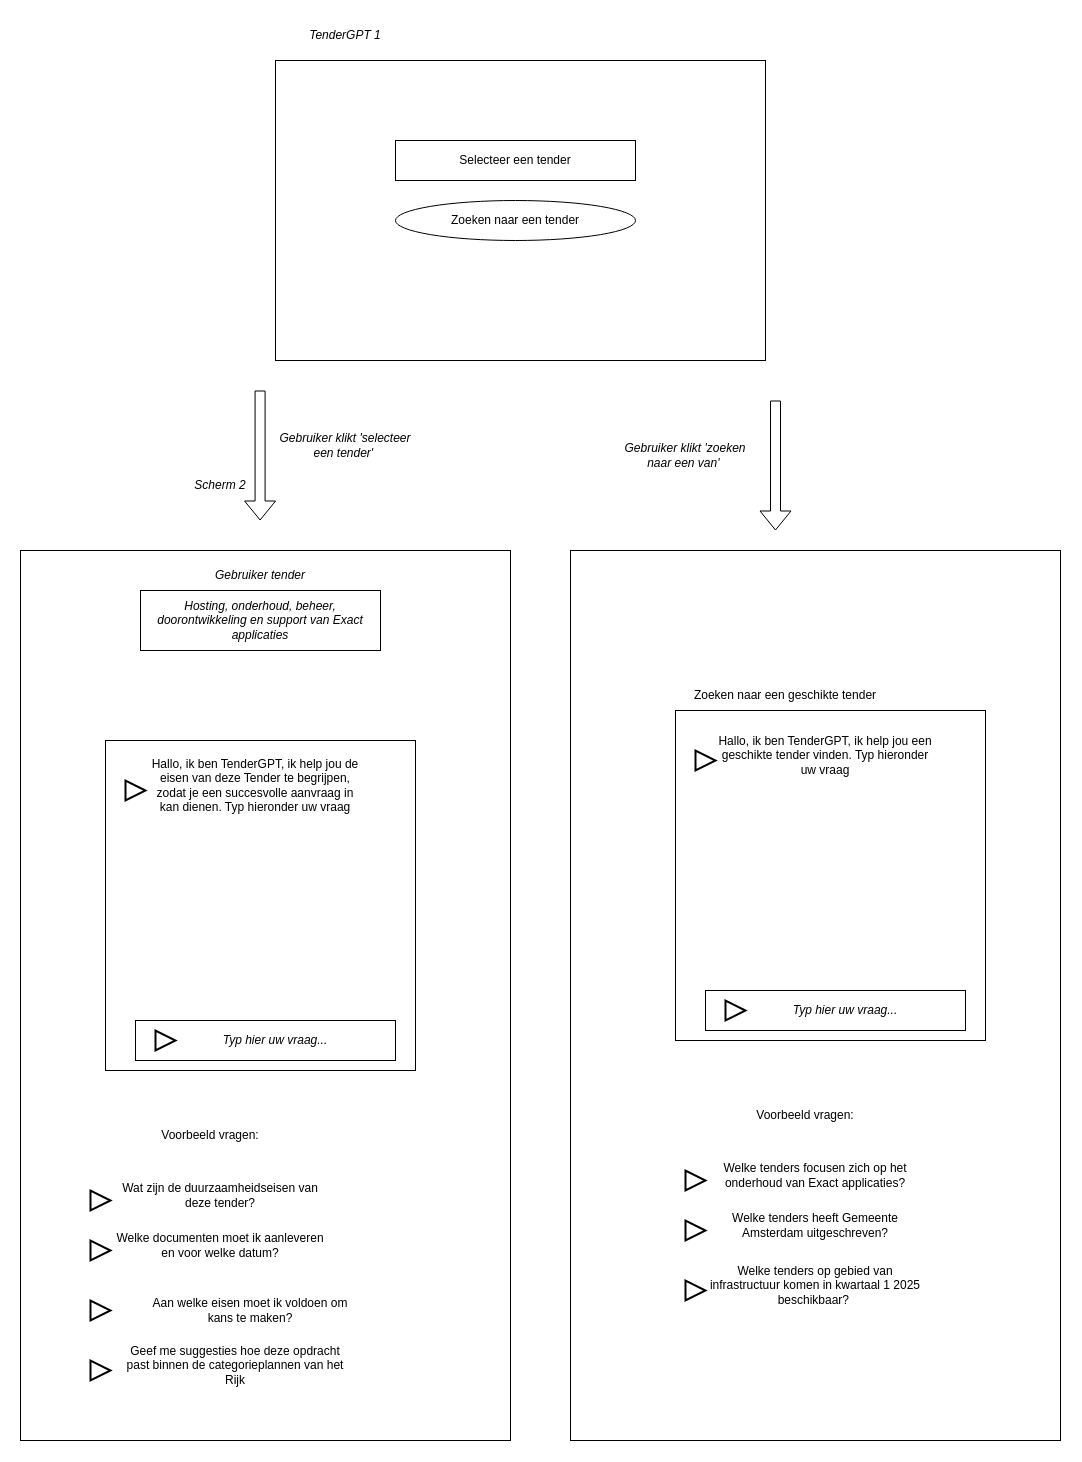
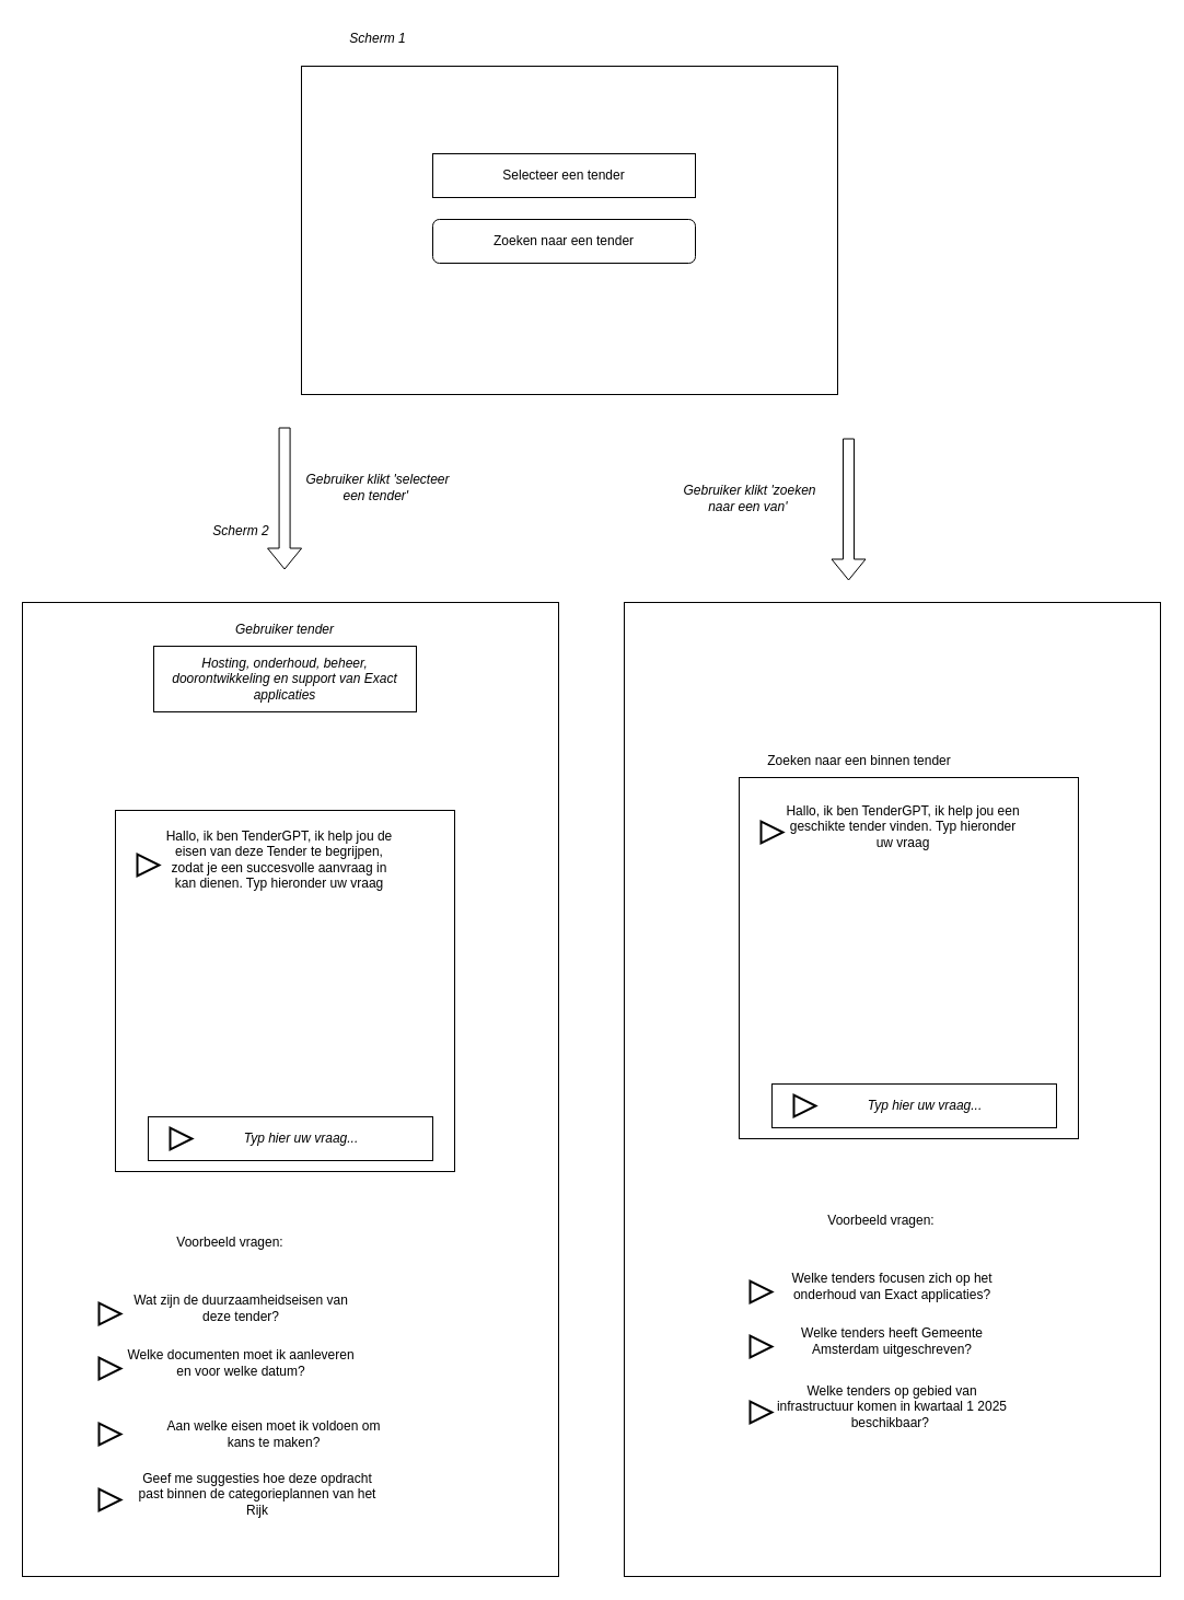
- <mxCell id="22" value="&lt;i&gt;TenderGPT 1&lt;/i&gt;" style="text;html=1;strokeColor=none;fillColor=none;align=center;verticalAlign=middle;whiteSpace=wrap;rounded=0;" vertex="1" parent="1"><mxGeometry x="275" y="20" width="140" height="30" as="geometry" /></mxCell>
+ <mxCell id="22" value="&lt;i&gt;Scherm 1&lt;/i&gt;" style="text;html=1;strokeColor=none;fillColor=none;align=center;verticalAlign=middle;whiteSpace=wrap;rounded=0;" vertex="1" parent="1"><mxGeometry x="275" y="20" width="140" height="30" as="geometry" /></mxCell>
- <mxCell id="24" value="Zoeken naar een tender" style="ellipse;whiteSpace=wrap;html=1;" vertex="1" parent="1"><mxGeometry x="395" y="200" width="240" height="40" as="geometry" /></mxCell>
+ <mxCell id="24" value="Zoeken naar een tender" style="rounded=1;whiteSpace=wrap;html=1;" vertex="1" parent="1"><mxGeometry x="395" y="200" width="240" height="40" as="geometry" /></mxCell>
- <mxCell id="28" value="Zoeken naar een geschikte tender" style="text;html=1;strokeColor=none;fillColor=none;align=center;verticalAlign=middle;whiteSpace=wrap;rounded=0;" vertex="1" parent="1"><mxGeometry x="675" y="680" width="220" height="30" as="geometry" /></mxCell>
+ <mxCell id="28" value="Zoeken naar een binnen tender" style="text;html=1;strokeColor=none;fillColor=none;align=center;verticalAlign=middle;whiteSpace=wrap;rounded=0;" vertex="1" parent="1"><mxGeometry x="675" y="680" width="220" height="30" as="geometry" /></mxCell>
